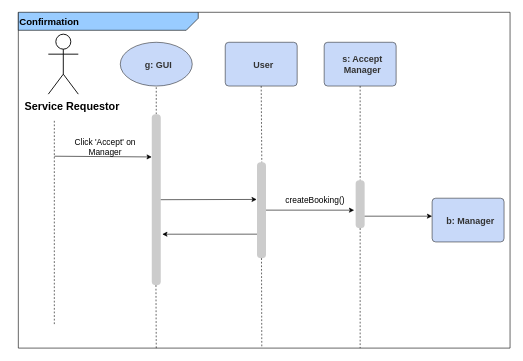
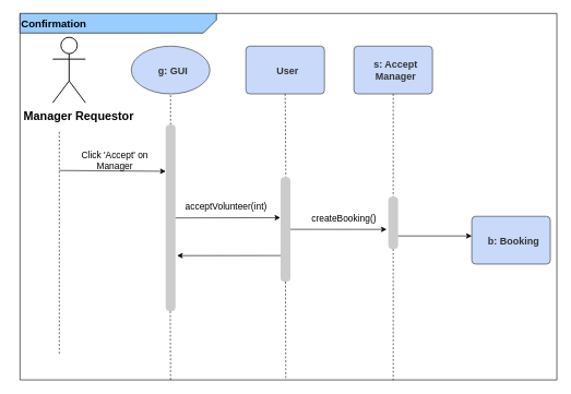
- <mxCell id="8" value="&lt;font style=&quot;font-size: 18px&quot;&gt;&lt;b&gt;Service Requestor&lt;/b&gt;&lt;/font&gt;" style="text;html=1;strokeColor=none;fillColor=none;align=center;verticalAlign=middle;whiteSpace=wrap;rounded=0;shadow=0;" vertex="1" parent="1"><mxGeometry x="20" y="156.5" width="200" height="40" as="geometry" /></mxCell>
+ <mxCell id="8" value="&lt;font style=&quot;font-size: 18px&quot;&gt;&lt;b&gt;Manager Requestor&lt;/b&gt;&lt;/font&gt;" style="text;html=1;strokeColor=none;fillColor=none;align=center;verticalAlign=middle;whiteSpace=wrap;rounded=0;shadow=0;" vertex="1" parent="1"><mxGeometry x="20" y="156.5" width="200" height="40" as="geometry" /></mxCell>
+ <mxCell id="24" value="&lt;span style=&quot;font-size: 14px&quot;&gt;acceptVolunteer(int)&lt;/span&gt;" style="text;html=1;strokeColor=none;fillColor=none;align=center;verticalAlign=middle;whiteSpace=wrap;rounded=0;" vertex="1" parent="1"><mxGeometry x="280" y="300" width="130" height="30" as="geometry" /></mxCell>
- <mxCell id="18" value="b: Manager" style="html=1;overflow=block;blockSpacing=1;whiteSpace=wrap;;whiteSpace=wrap;fontSize=15;fontColor=#333333;fontStyle=1;spacingLeft=8.4;spacing=3.8;strokeOpacity=100;fillOpacity=100;rounded=1;absoluteArcSize=1;arcSize=12;fillColor=#c8d9f9;strokeWidth=0.8;" vertex="1" parent="1"><mxGeometry x="720" y="330" width="120" height="73" as="geometry" /></mxCell>
+ <mxCell id="18" value="b: Booking" style="html=1;overflow=block;blockSpacing=1;whiteSpace=wrap;;whiteSpace=wrap;fontSize=15;fontColor=#333333;fontStyle=1;spacingLeft=8.4;spacing=3.8;strokeOpacity=100;fillOpacity=100;rounded=1;absoluteArcSize=1;arcSize=12;fillColor=#c8d9f9;strokeWidth=0.8;" vertex="1" parent="1"><mxGeometry x="720" y="330" width="120" height="73" as="geometry" /></mxCell>
